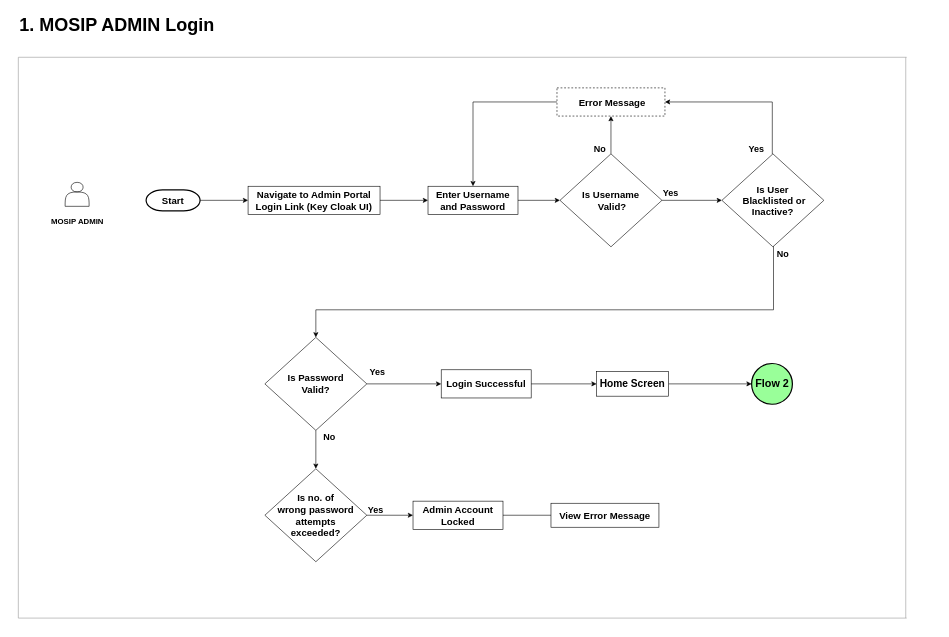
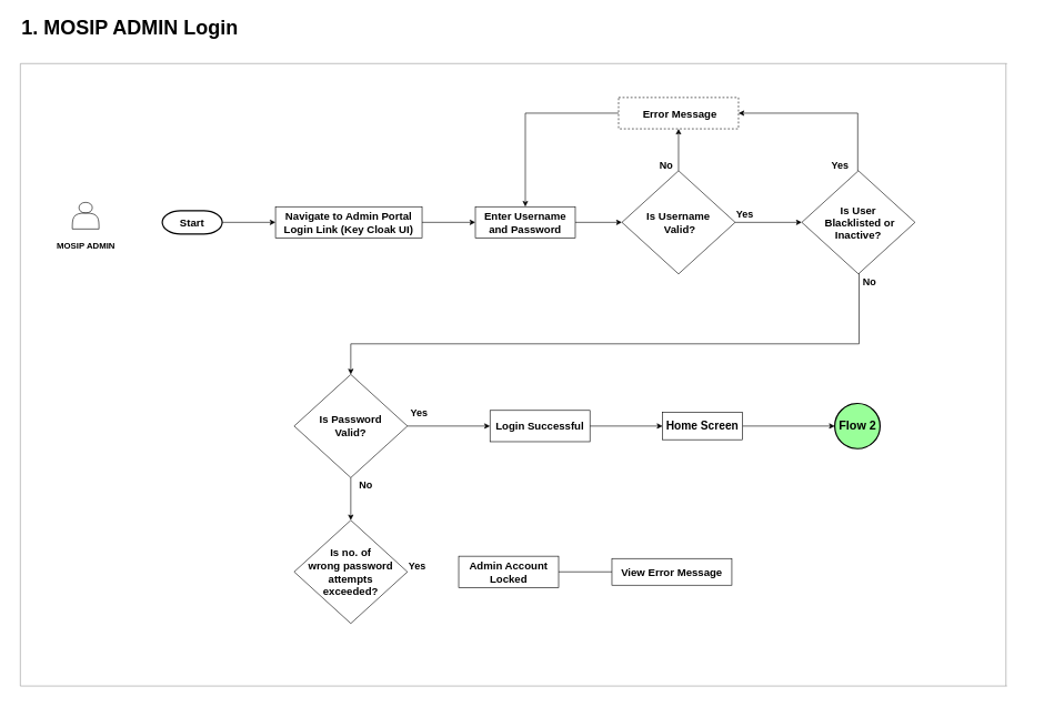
- <mxCell id="28" style="edgeStyle=orthogonalEdgeStyle;rounded=0;orthogonalLoop=1;jettySize=auto;html=1;entryX=0;entryY=0.5;entryDx=0;entryDy=0;" parent="1" source="29" target="32" edge="1"><mxGeometry relative="1" as="geometry" /></mxCell>
